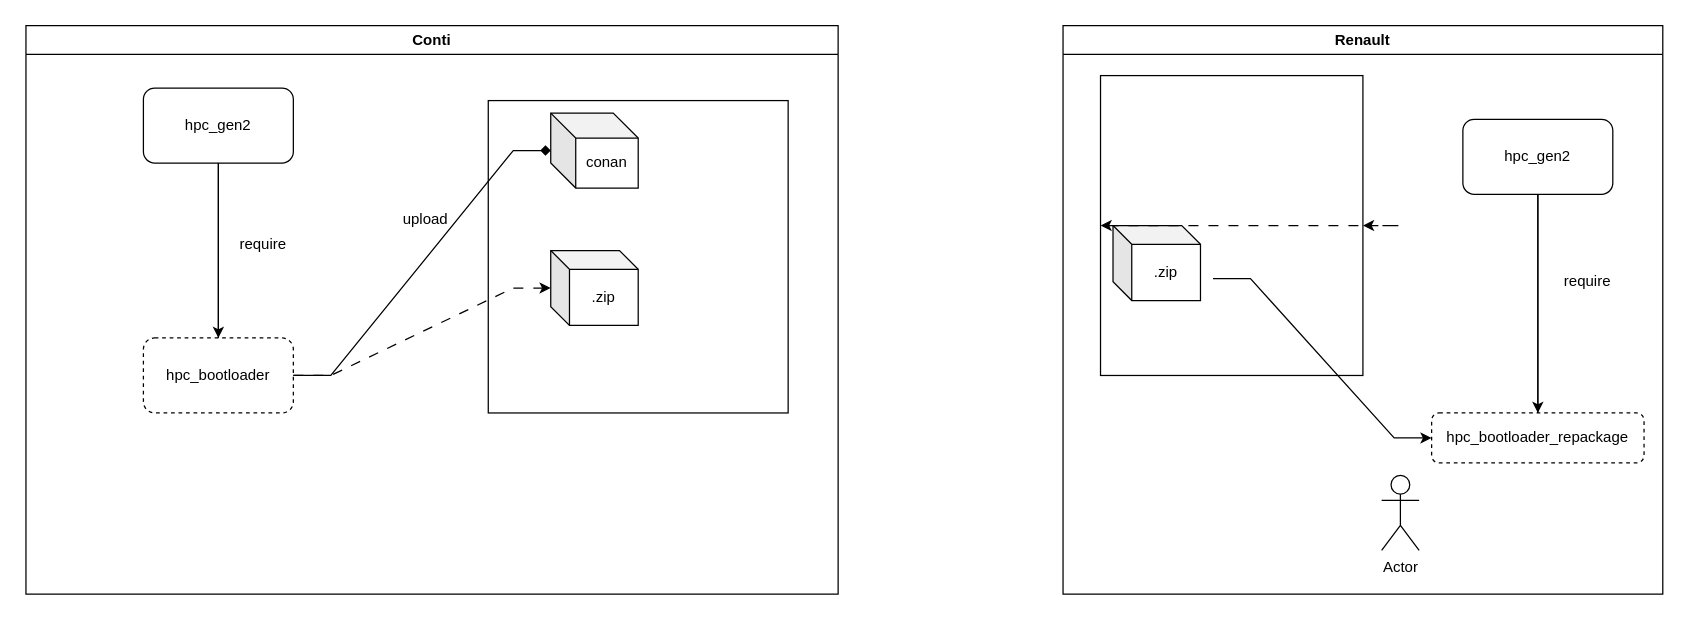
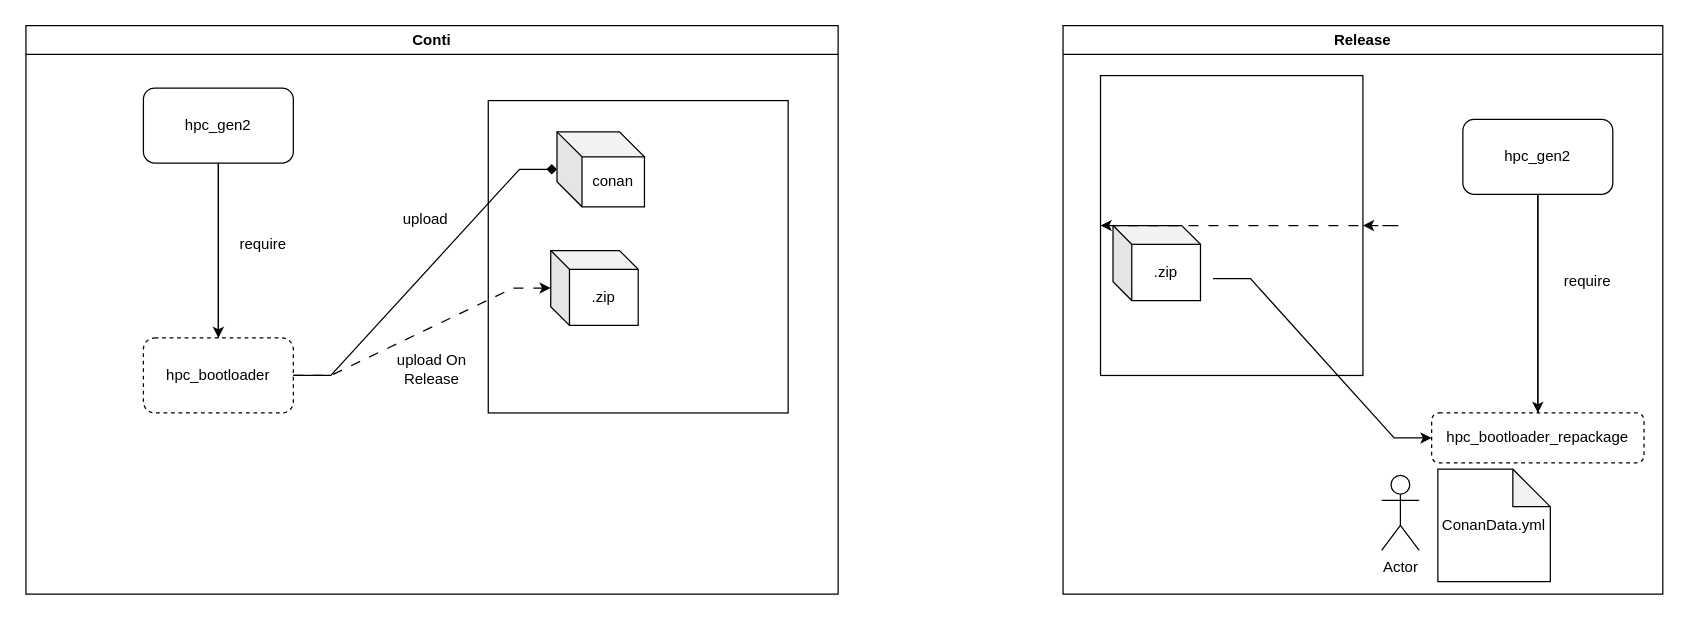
- <mxCell id="15" value="Renault" style="swimlane;whiteSpace=wrap;html=1;" vertex="1" parent="1"><mxGeometry x="850" y="20" width="480" height="455" as="geometry" /></mxCell>
+ <mxCell id="15" value="Release" style="swimlane;whiteSpace=wrap;html=1;" vertex="1" parent="1"><mxGeometry x="850" y="20" width="480" height="455" as="geometry" /></mxCell>
- <mxCell id="12" value="conan" style="shape=cube;whiteSpace=wrap;html=1;boundedLbl=1;backgroundOutline=1;darkOpacity=0.05;darkOpacity2=0.1;" vertex="1" parent="2"><mxGeometry x="420" y="70" width="70" height="60" as="geometry" /></mxCell>
+ <mxCell id="12" value="conan" style="shape=cube;whiteSpace=wrap;html=1;boundedLbl=1;backgroundOutline=1;darkOpacity=0.05;darkOpacity2=0.1;" vertex="1" parent="2"><mxGeometry x="425" y="85" width="70" height="60" as="geometry" /></mxCell>
+ <mxCell id="14" value="upload On Release" style="text;html=1;strokeColor=none;fillColor=none;align=center;verticalAlign=middle;whiteSpace=wrap;rounded=0;" vertex="1" parent="2"><mxGeometry x="295" y="260" width="60" height="30" as="geometry" /></mxCell>
+ <mxCell id="23" value="ConanData.yml" style="shape=note;whiteSpace=wrap;html=1;backgroundOutline=1;darkOpacity=0.05;" vertex="1" parent="15"><mxGeometry x="300" y="355" width="90" height="90" as="geometry" /></mxCell>
